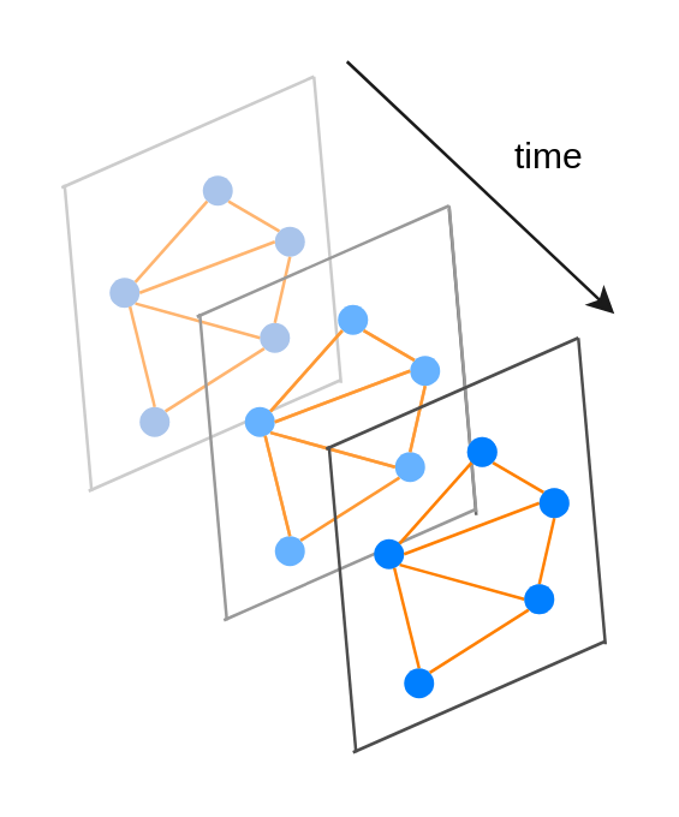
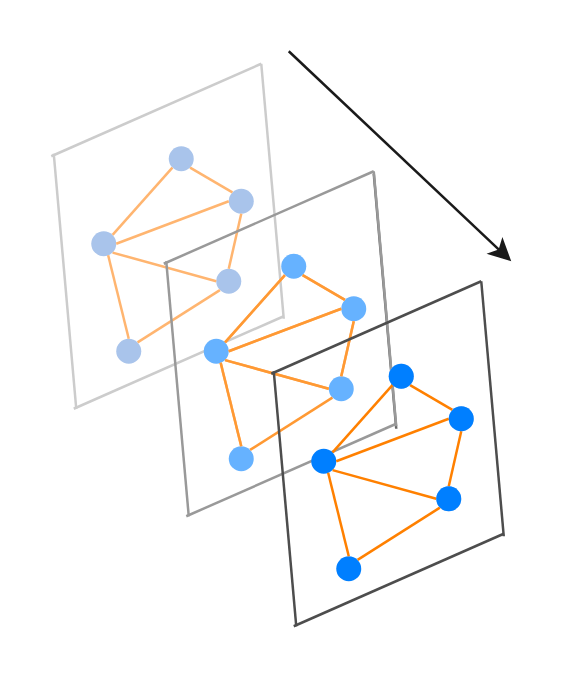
- <mxCell id="64" value="time" style="text;html=1;align=center;verticalAlign=middle;resizable=0;points=[];autosize=1;strokeColor=none;fillColor=none;" vertex="1" parent="1"><mxGeometry x="165" y="43" width="33" height="18" as="geometry" /></mxCell>
